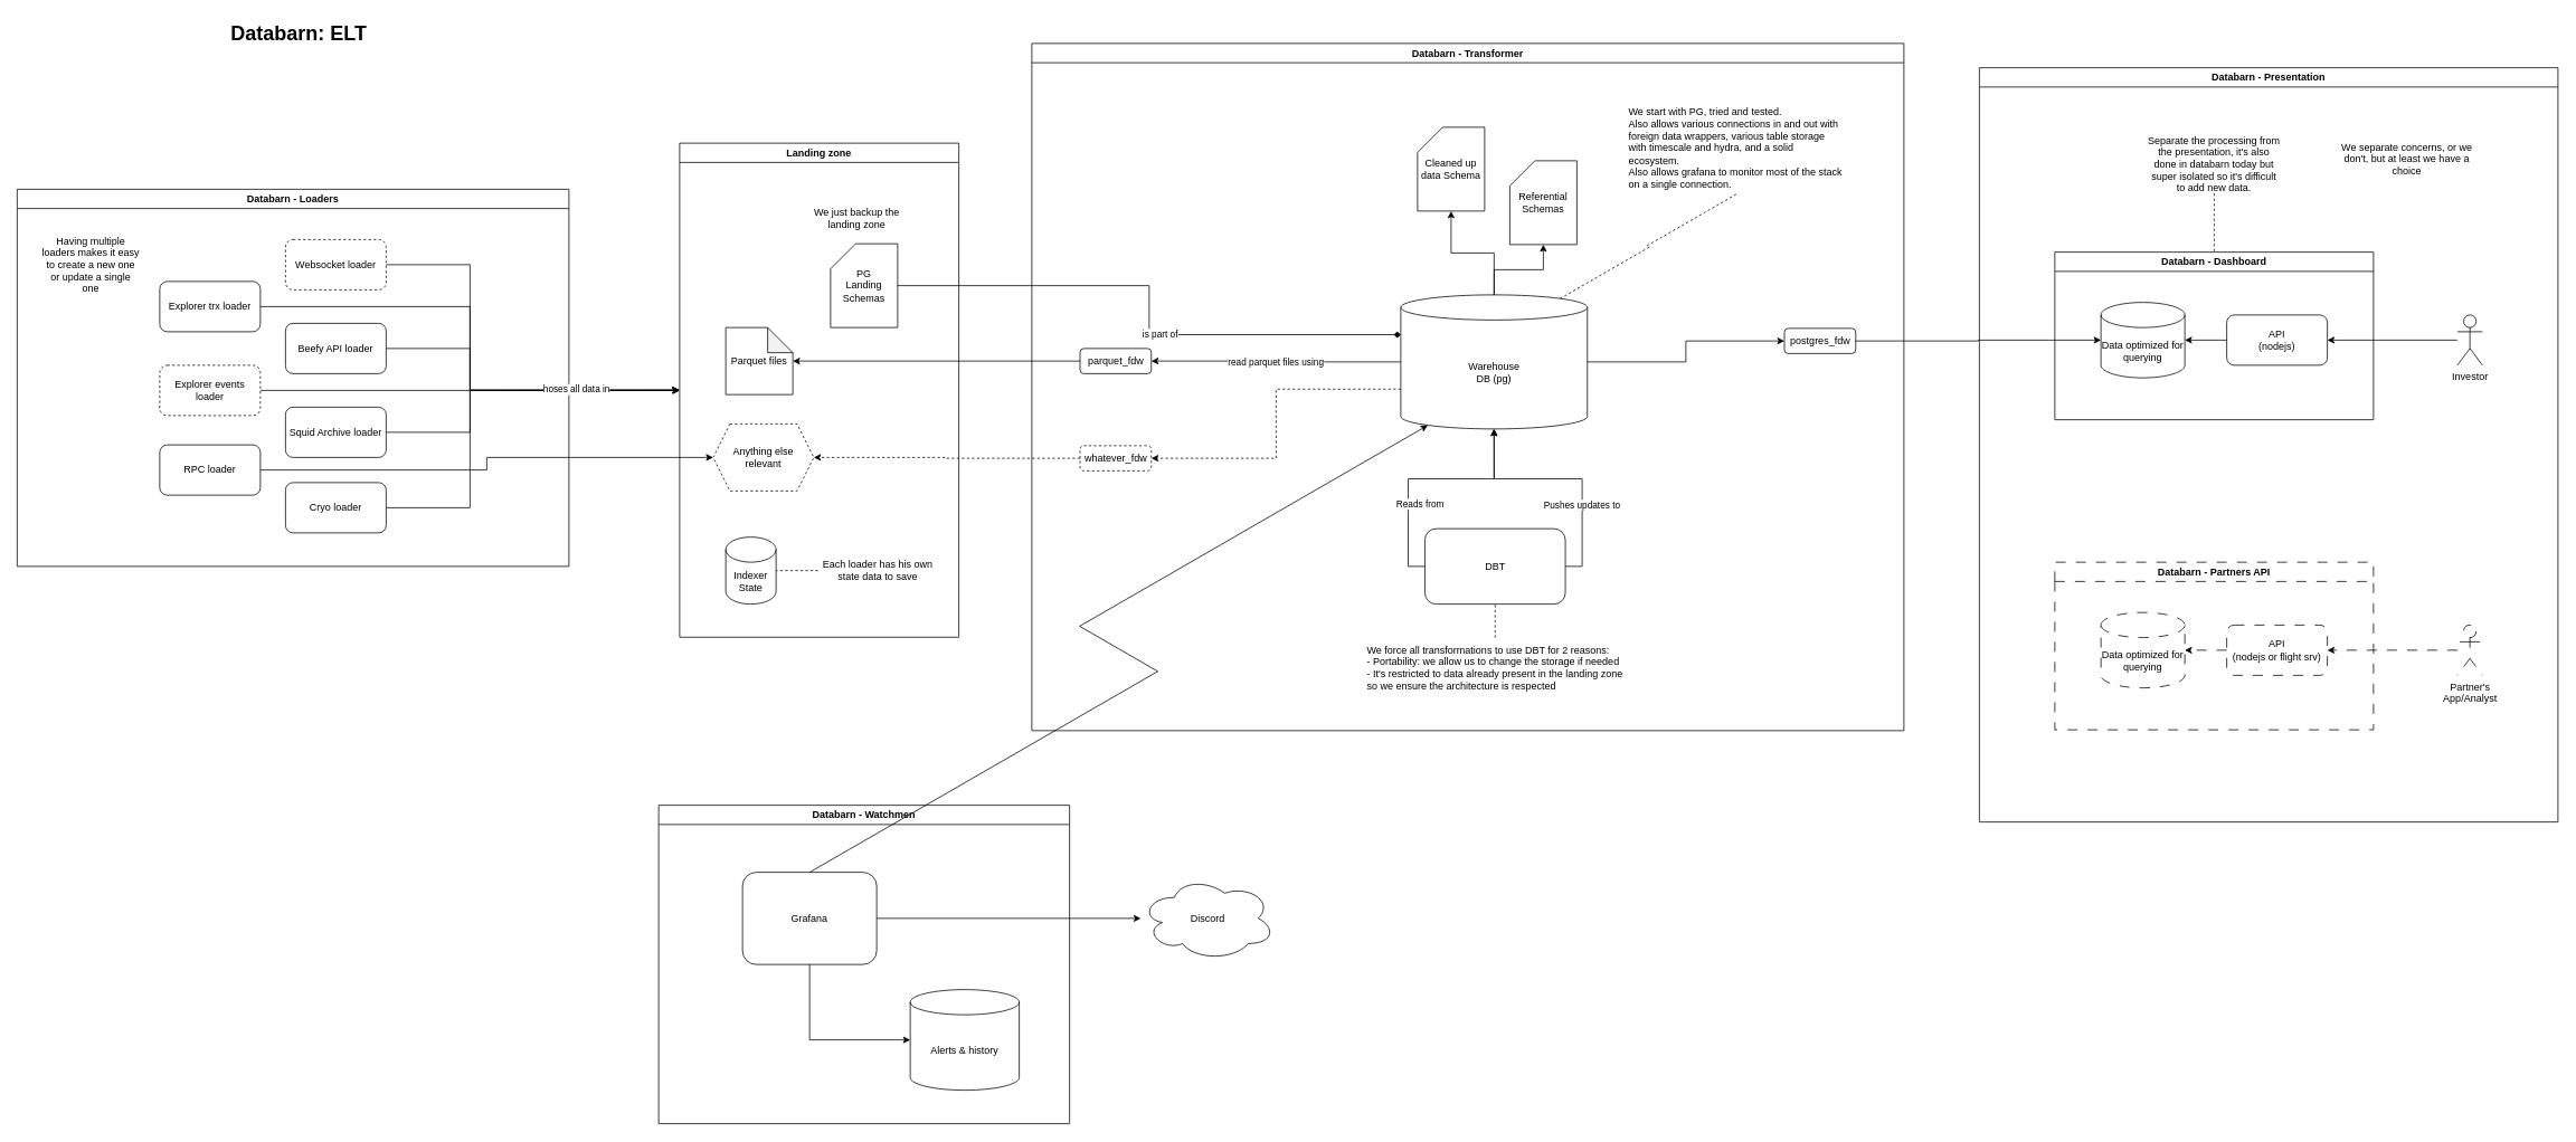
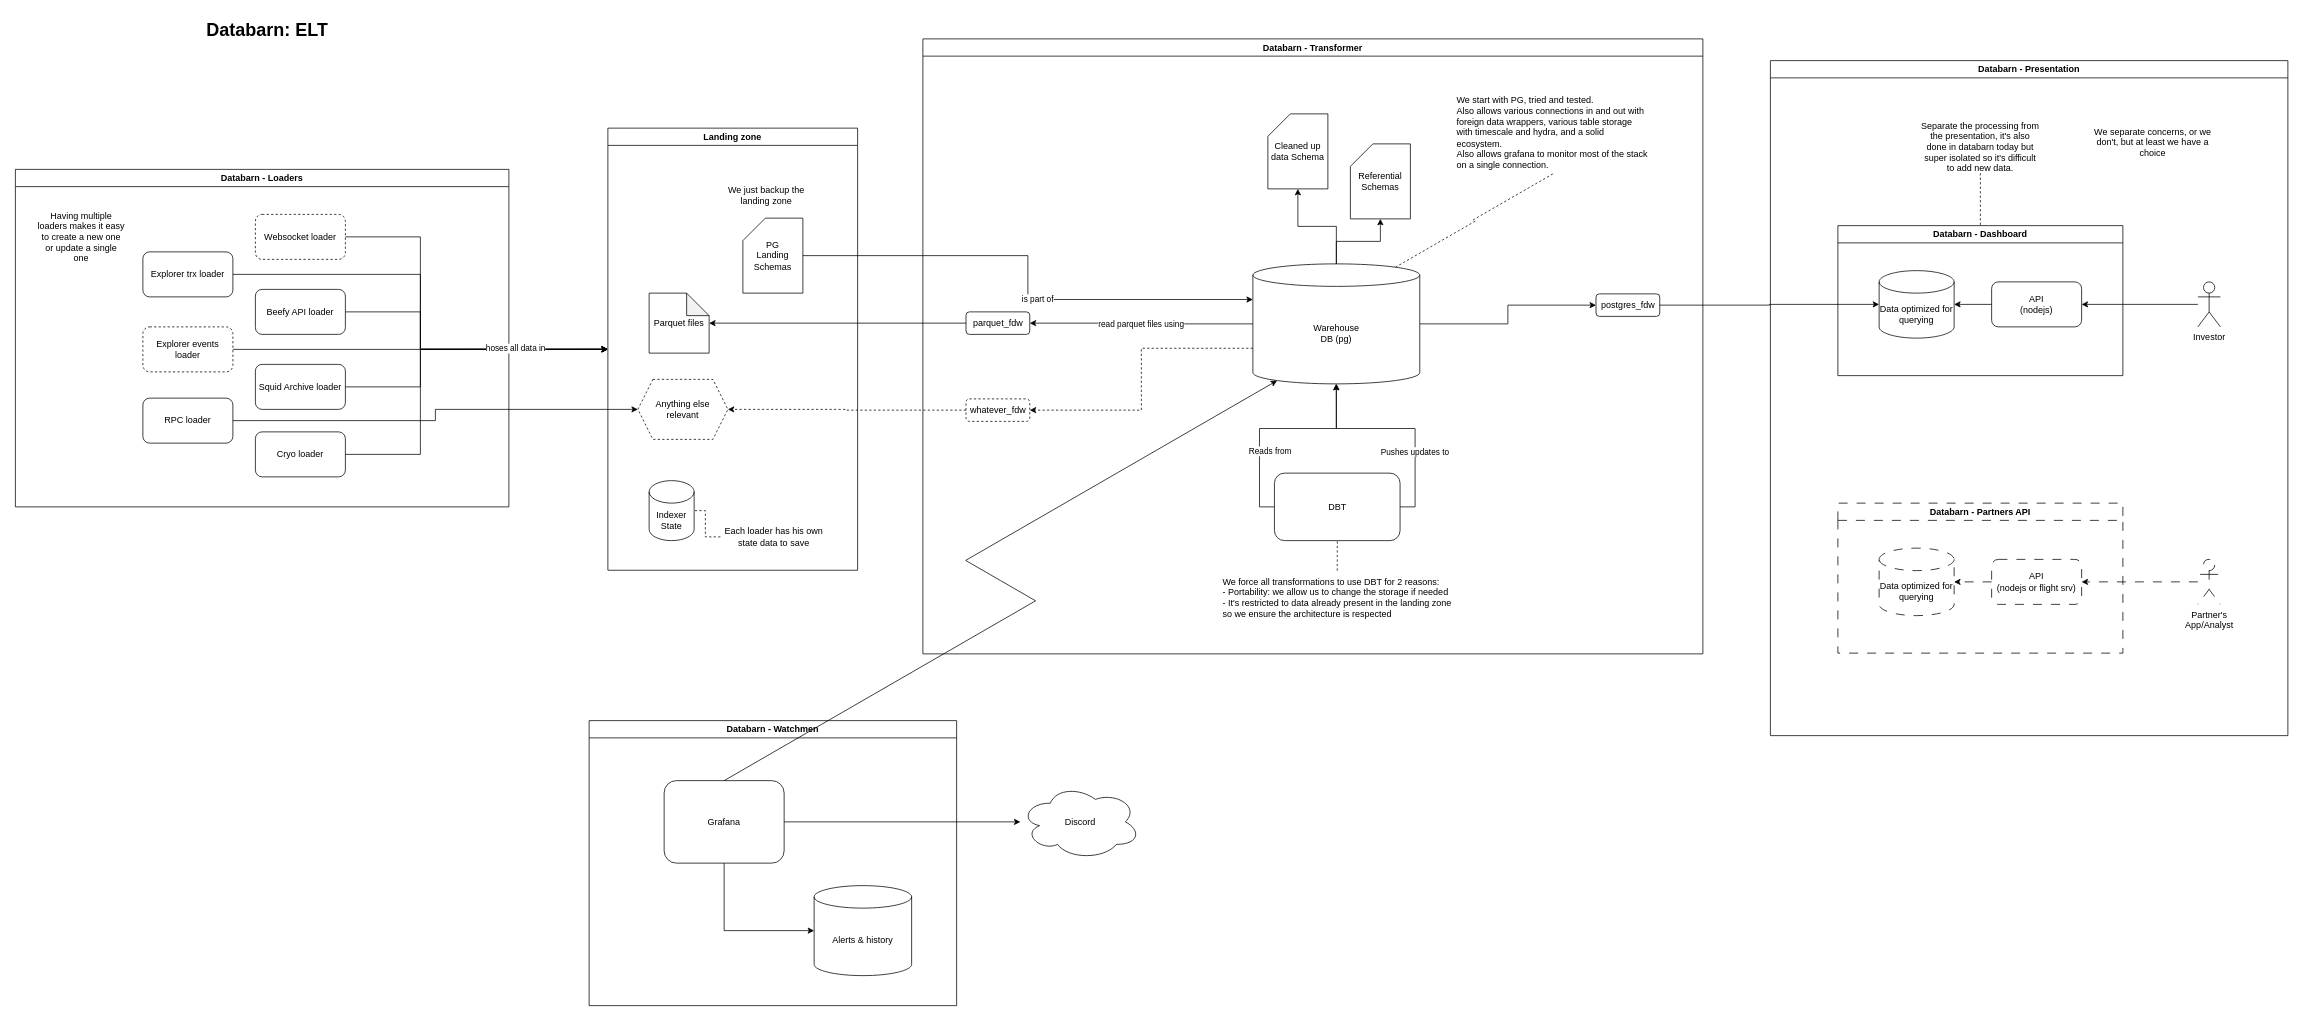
- <mxCell id="64" style="edgeStyle=orthogonalEdgeStyle;rounded=0;orthogonalLoop=1;jettySize=auto;html=1;entryX=0;entryY=0;entryDx=0;entryDy=47.5;entryPerimeter=0;endArrow=diamond;" edge="1" parent="1" source="57" target="11"><mxGeometry relative="1" as="geometry"><mxPoint x="1400" y="280" as="sourcePoint" /></mxGeometry></mxCell>
+ <mxCell id="64" style="edgeStyle=orthogonalEdgeStyle;rounded=0;orthogonalLoop=1;jettySize=auto;html=1;entryX=0;entryY=0;entryDx=0;entryDy=47.5;entryPerimeter=0;" edge="1" parent="1" source="57" target="11"><mxGeometry relative="1" as="geometry"><mxPoint x="1400" y="280" as="sourcePoint" /></mxGeometry></mxCell>
- <mxCell id="60" value="Each loader has his own state data to save" style="text;html=1;strokeColor=none;fillColor=none;align=center;verticalAlign=middle;whiteSpace=wrap;rounded=0;" vertex="1" parent="55"><mxGeometry x="165" y="480" width="143" height="60" as="geometry" /></mxCell>
+ <mxCell id="60" value="Each loader has his own state data to save" style="text;html=1;strokeColor=none;fillColor=none;align=center;verticalAlign=middle;whiteSpace=wrap;rounded=0;" vertex="1" parent="55"><mxGeometry x="150" y="515" width="143" height="60" as="geometry" /></mxCell>
